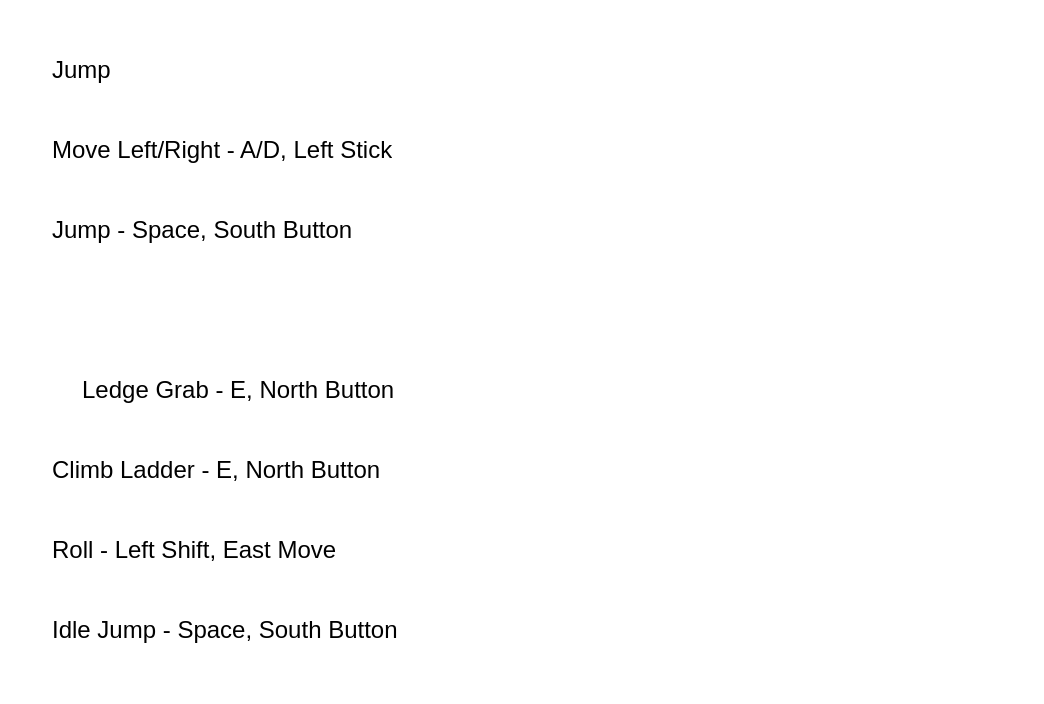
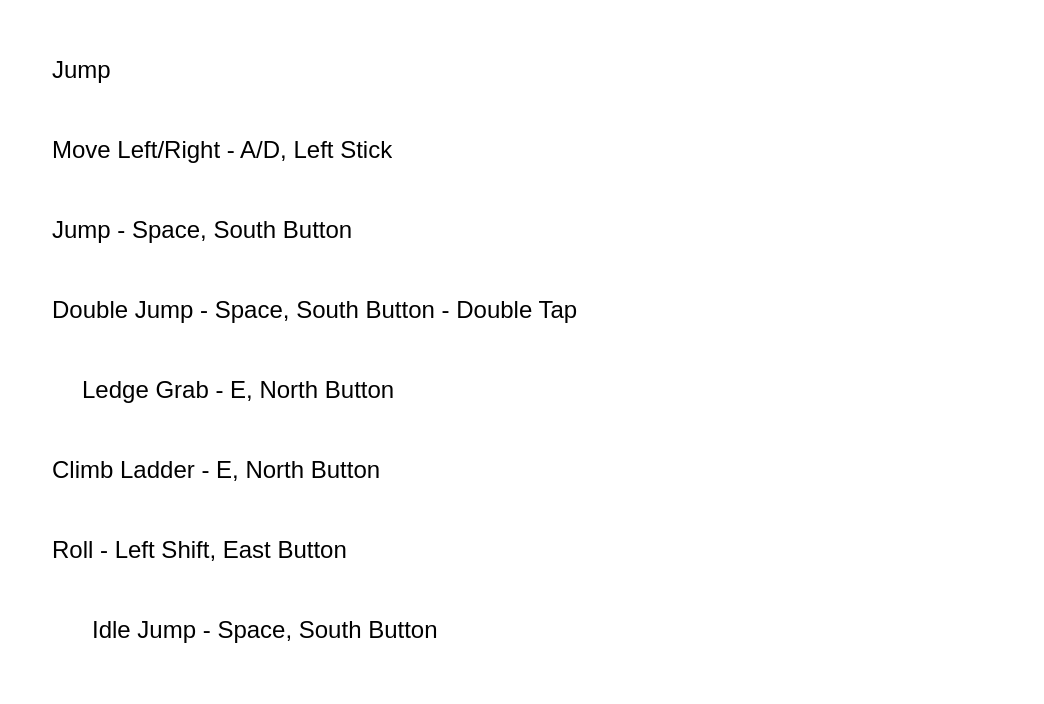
+ <mxCell id="4" value="Double Jump - Space, South Button - Double Tap" style="text;strokeColor=none;fillColor=none;align=left;verticalAlign=middle;spacingLeft=4;spacingRight=4;overflow=hidden;points=[[0,0.5],[1,0.5]];portConstraint=eastwest;rotatable=0;whiteSpace=wrap;html=1;" parent="1" vertex="1"><mxGeometry x="20" y="140" width="480" height="30" as="geometry" /></mxCell>
- <mxCell id="7" value="Roll - Left Shift, East Move" style="text;strokeColor=none;fillColor=none;align=left;verticalAlign=middle;spacingLeft=4;spacingRight=4;overflow=hidden;points=[[0,0.5],[1,0.5]];portConstraint=eastwest;rotatable=0;whiteSpace=wrap;html=1;" parent="1" vertex="1"><mxGeometry x="20" y="260" width="440" height="30" as="geometry" /></mxCell>
+ <mxCell id="7" value="Roll - Left Shift, East Button" style="text;strokeColor=none;fillColor=none;align=left;verticalAlign=middle;spacingLeft=4;spacingRight=4;overflow=hidden;points=[[0,0.5],[1,0.5]];portConstraint=eastwest;rotatable=0;whiteSpace=wrap;html=1;" parent="1" vertex="1"><mxGeometry x="20" y="260" width="440" height="30" as="geometry" /></mxCell>
- <mxCell id="8" value="Idle Jump - Space, South Button" style="text;strokeColor=none;fillColor=none;align=left;verticalAlign=middle;spacingLeft=4;spacingRight=4;overflow=hidden;points=[[0,0.5],[1,0.5]];portConstraint=eastwest;rotatable=0;whiteSpace=wrap;html=1;" parent="1" vertex="1"><mxGeometry x="20" y="300" width="440" height="30" as="geometry" /></mxCell>
+ <mxCell id="8" value="Idle Jump - Space, South Button" style="text;strokeColor=none;fillColor=none;align=left;verticalAlign=middle;spacingLeft=4;spacingRight=4;overflow=hidden;points=[[0,0.5],[1,0.5]];portConstraint=eastwest;rotatable=0;whiteSpace=wrap;html=1;" parent="1" vertex="1"><mxGeometry x="40" y="300" width="440" height="30" as="geometry" /></mxCell>
